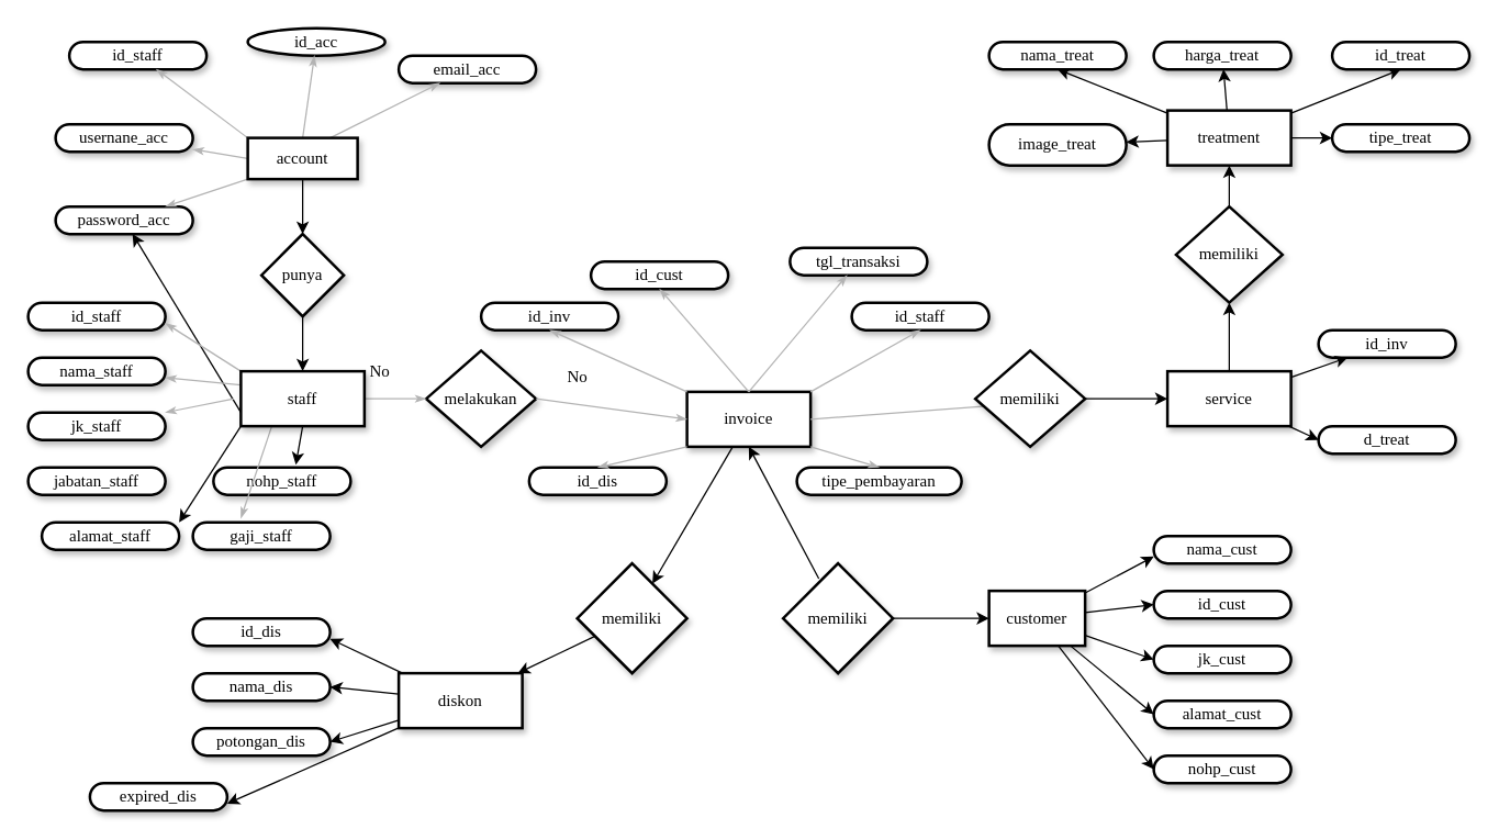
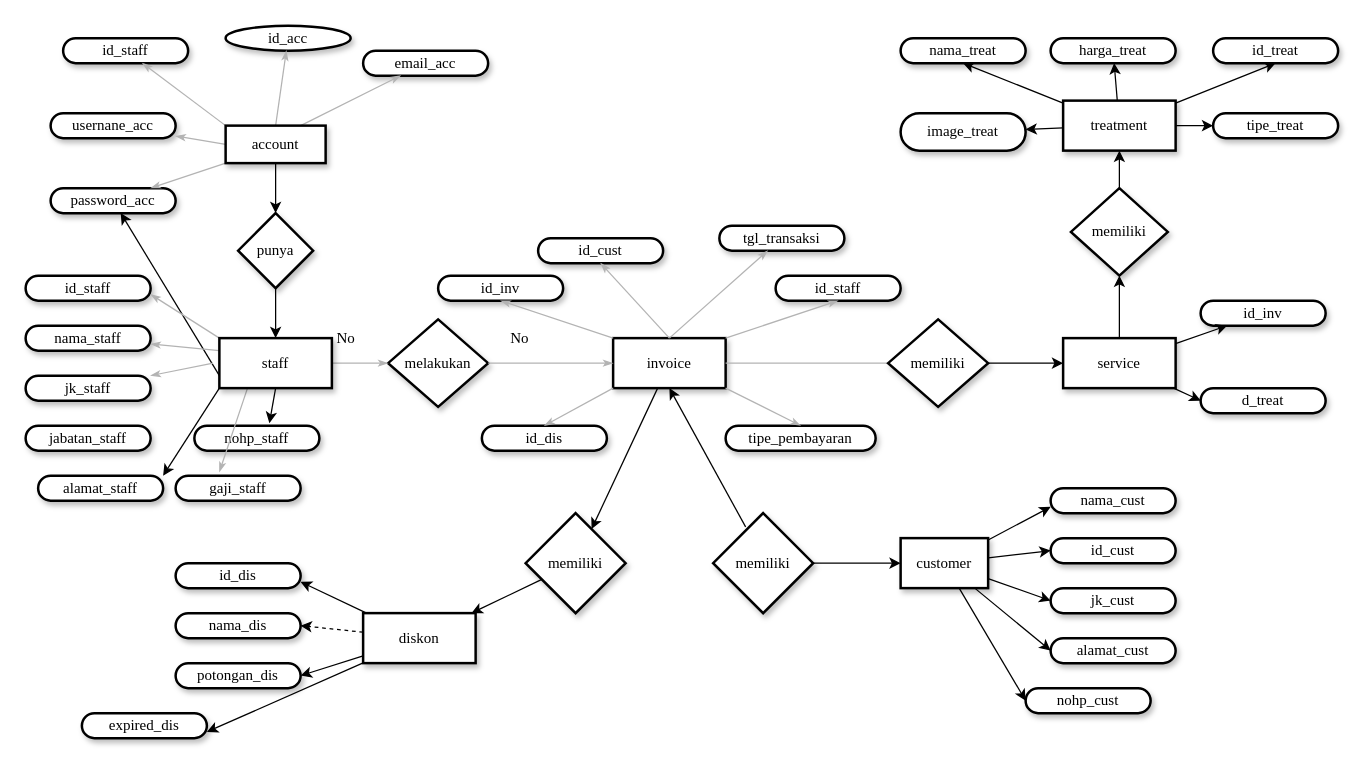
- <mxCell id="25" value="invoice" style="rounded=0;whiteSpace=wrap;html=1;shadow=1;comic=0;fontFamily=Verdana;strokeWidth=2;" vertex="1" parent="1"><mxGeometry x="500" y="285" width="90" height="40" as="geometry" /></mxCell>
+ <mxCell id="25" value="invoice" style="rounded=0;whiteSpace=wrap;html=1;shadow=1;comic=0;fontFamily=Verdana;strokeWidth=2;" vertex="1" parent="1"><mxGeometry x="490" y="270" width="90" height="40" as="geometry" /></mxCell>
- <mxCell id="100" style="edgeStyle=none;rounded=0;orthogonalLoop=1;jettySize=auto;html=1;entryX=1;entryY=0.5;entryDx=0;entryDy=0;fontFamily=Verdana;" edge="1" parent="1" source="103" target="94"><mxGeometry relative="1" as="geometry" /></mxCell>
+ <mxCell id="100" style="edgeStyle=none;rounded=0;orthogonalLoop=1;jettySize=auto;html=1;entryX=1;entryY=0.5;entryDx=0;entryDy=0;fontFamily=Verdana;dashed=1;" edge="1" parent="1" source="103" target="94"><mxGeometry relative="1" as="geometry" /></mxCell>
- <mxCell id="96" value="&lt;span&gt;nohp_cust&lt;/span&gt;" style="whiteSpace=wrap;html=1;rounded=1;shadow=1;comic=0;labelBackgroundColor=none;strokeWidth=2;fontFamily=Verdana;fontSize=12;align=center;arcSize=50;" vertex="1" parent="1"><mxGeometry x="840" y="550" width="100" height="20" as="geometry" /></mxCell>
+ <mxCell id="96" value="&lt;span&gt;nohp_cust&lt;/span&gt;" style="whiteSpace=wrap;html=1;rounded=1;shadow=1;comic=0;labelBackgroundColor=none;strokeWidth=2;fontFamily=Verdana;fontSize=12;align=center;arcSize=50;" vertex="1" parent="1"><mxGeometry x="820" y="550" width="100" height="20" as="geometry" /></mxCell>
